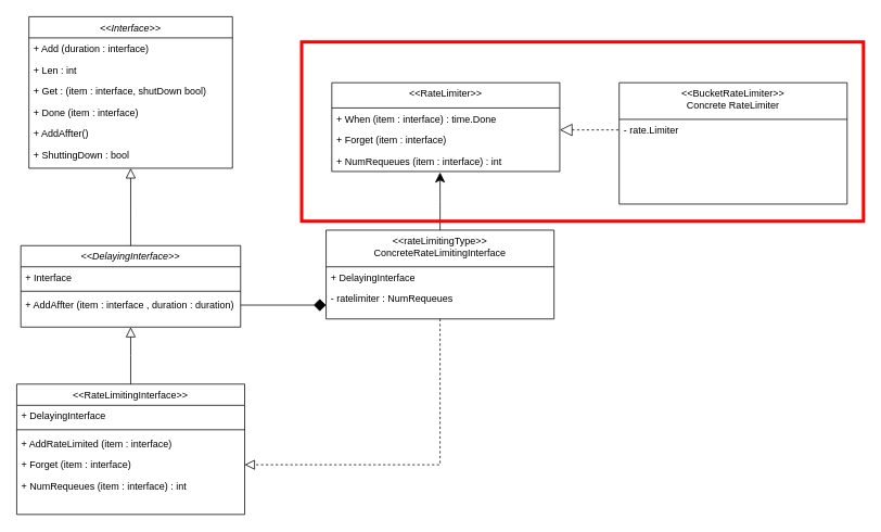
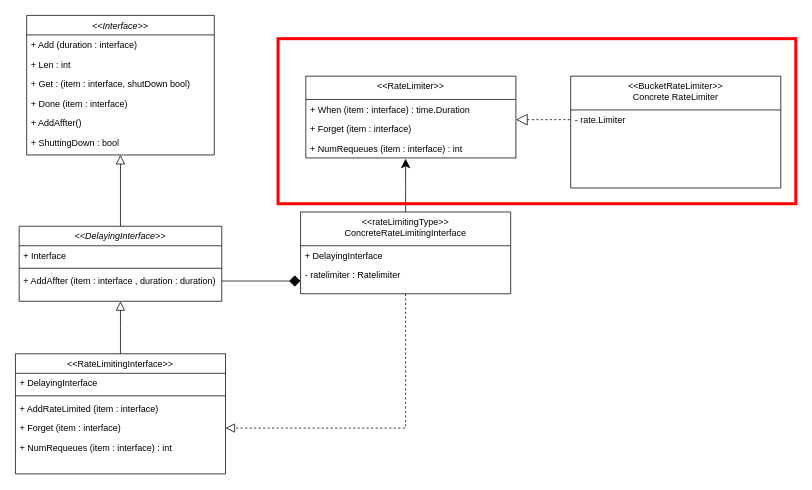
- <mxCell id="29" value="+ When (item : interface) : time.Done" style="text;align=left;verticalAlign=top;spacingLeft=4;spacingRight=4;overflow=hidden;rotatable=0;points=[[0,0.5],[1,0.5]];portConstraint=eastwest;rounded=0;shadow=0;html=0;" parent="28" vertex="1"><mxGeometry y="31" width="280" height="26" as="geometry" /></mxCell>
+ <mxCell id="29" value="+ When (item : interface) : time.Duration" style="text;align=left;verticalAlign=top;spacingLeft=4;spacingRight=4;overflow=hidden;rotatable=0;points=[[0,0.5],[1,0.5]];portConstraint=eastwest;rounded=0;shadow=0;html=0;" parent="28" vertex="1"><mxGeometry y="31" width="280" height="26" as="geometry" /></mxCell>
- <mxCell id="25" value="- ratelimiter : NumRequeues" style="text;align=left;verticalAlign=top;spacingLeft=4;spacingRight=4;overflow=hidden;rotatable=0;points=[[0,0.5],[1,0.5]];portConstraint=eastwest;" parent="23" vertex="1"><mxGeometry y="71" width="280" height="26" as="geometry" /></mxCell>
+ <mxCell id="25" value="- ratelimiter : Ratelimiter" style="text;align=left;verticalAlign=top;spacingLeft=4;spacingRight=4;overflow=hidden;rotatable=0;points=[[0,0.5],[1,0.5]];portConstraint=eastwest;" parent="23" vertex="1"><mxGeometry y="71" width="280" height="26" as="geometry" /></mxCell>
